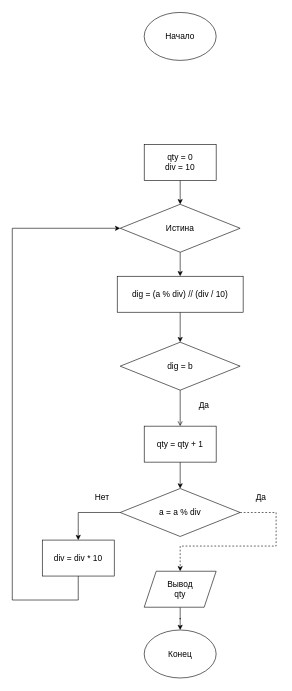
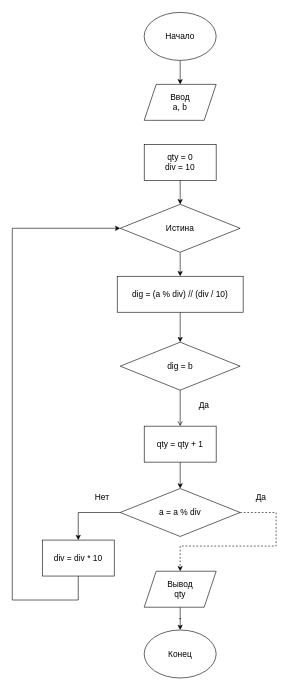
+ <mxCell id="2" value="" style="edgeStyle=orthogonalEdgeStyle;rounded=0;orthogonalLoop=1;jettySize=auto;html=1;fontSize=14;" edge="1" parent="1" source="3" target="4"><mxGeometry relative="1" as="geometry" /></mxCell>
+ <mxCell id="4" value="Ввод&lt;br&gt;a, b" style="shape=parallelogram;perimeter=parallelogramPerimeter;whiteSpace=wrap;html=1;fixedSize=1;fontSize=14;" vertex="1" parent="1"><mxGeometry x="240" y="140" width="120" height="60" as="geometry" /></mxCell>
